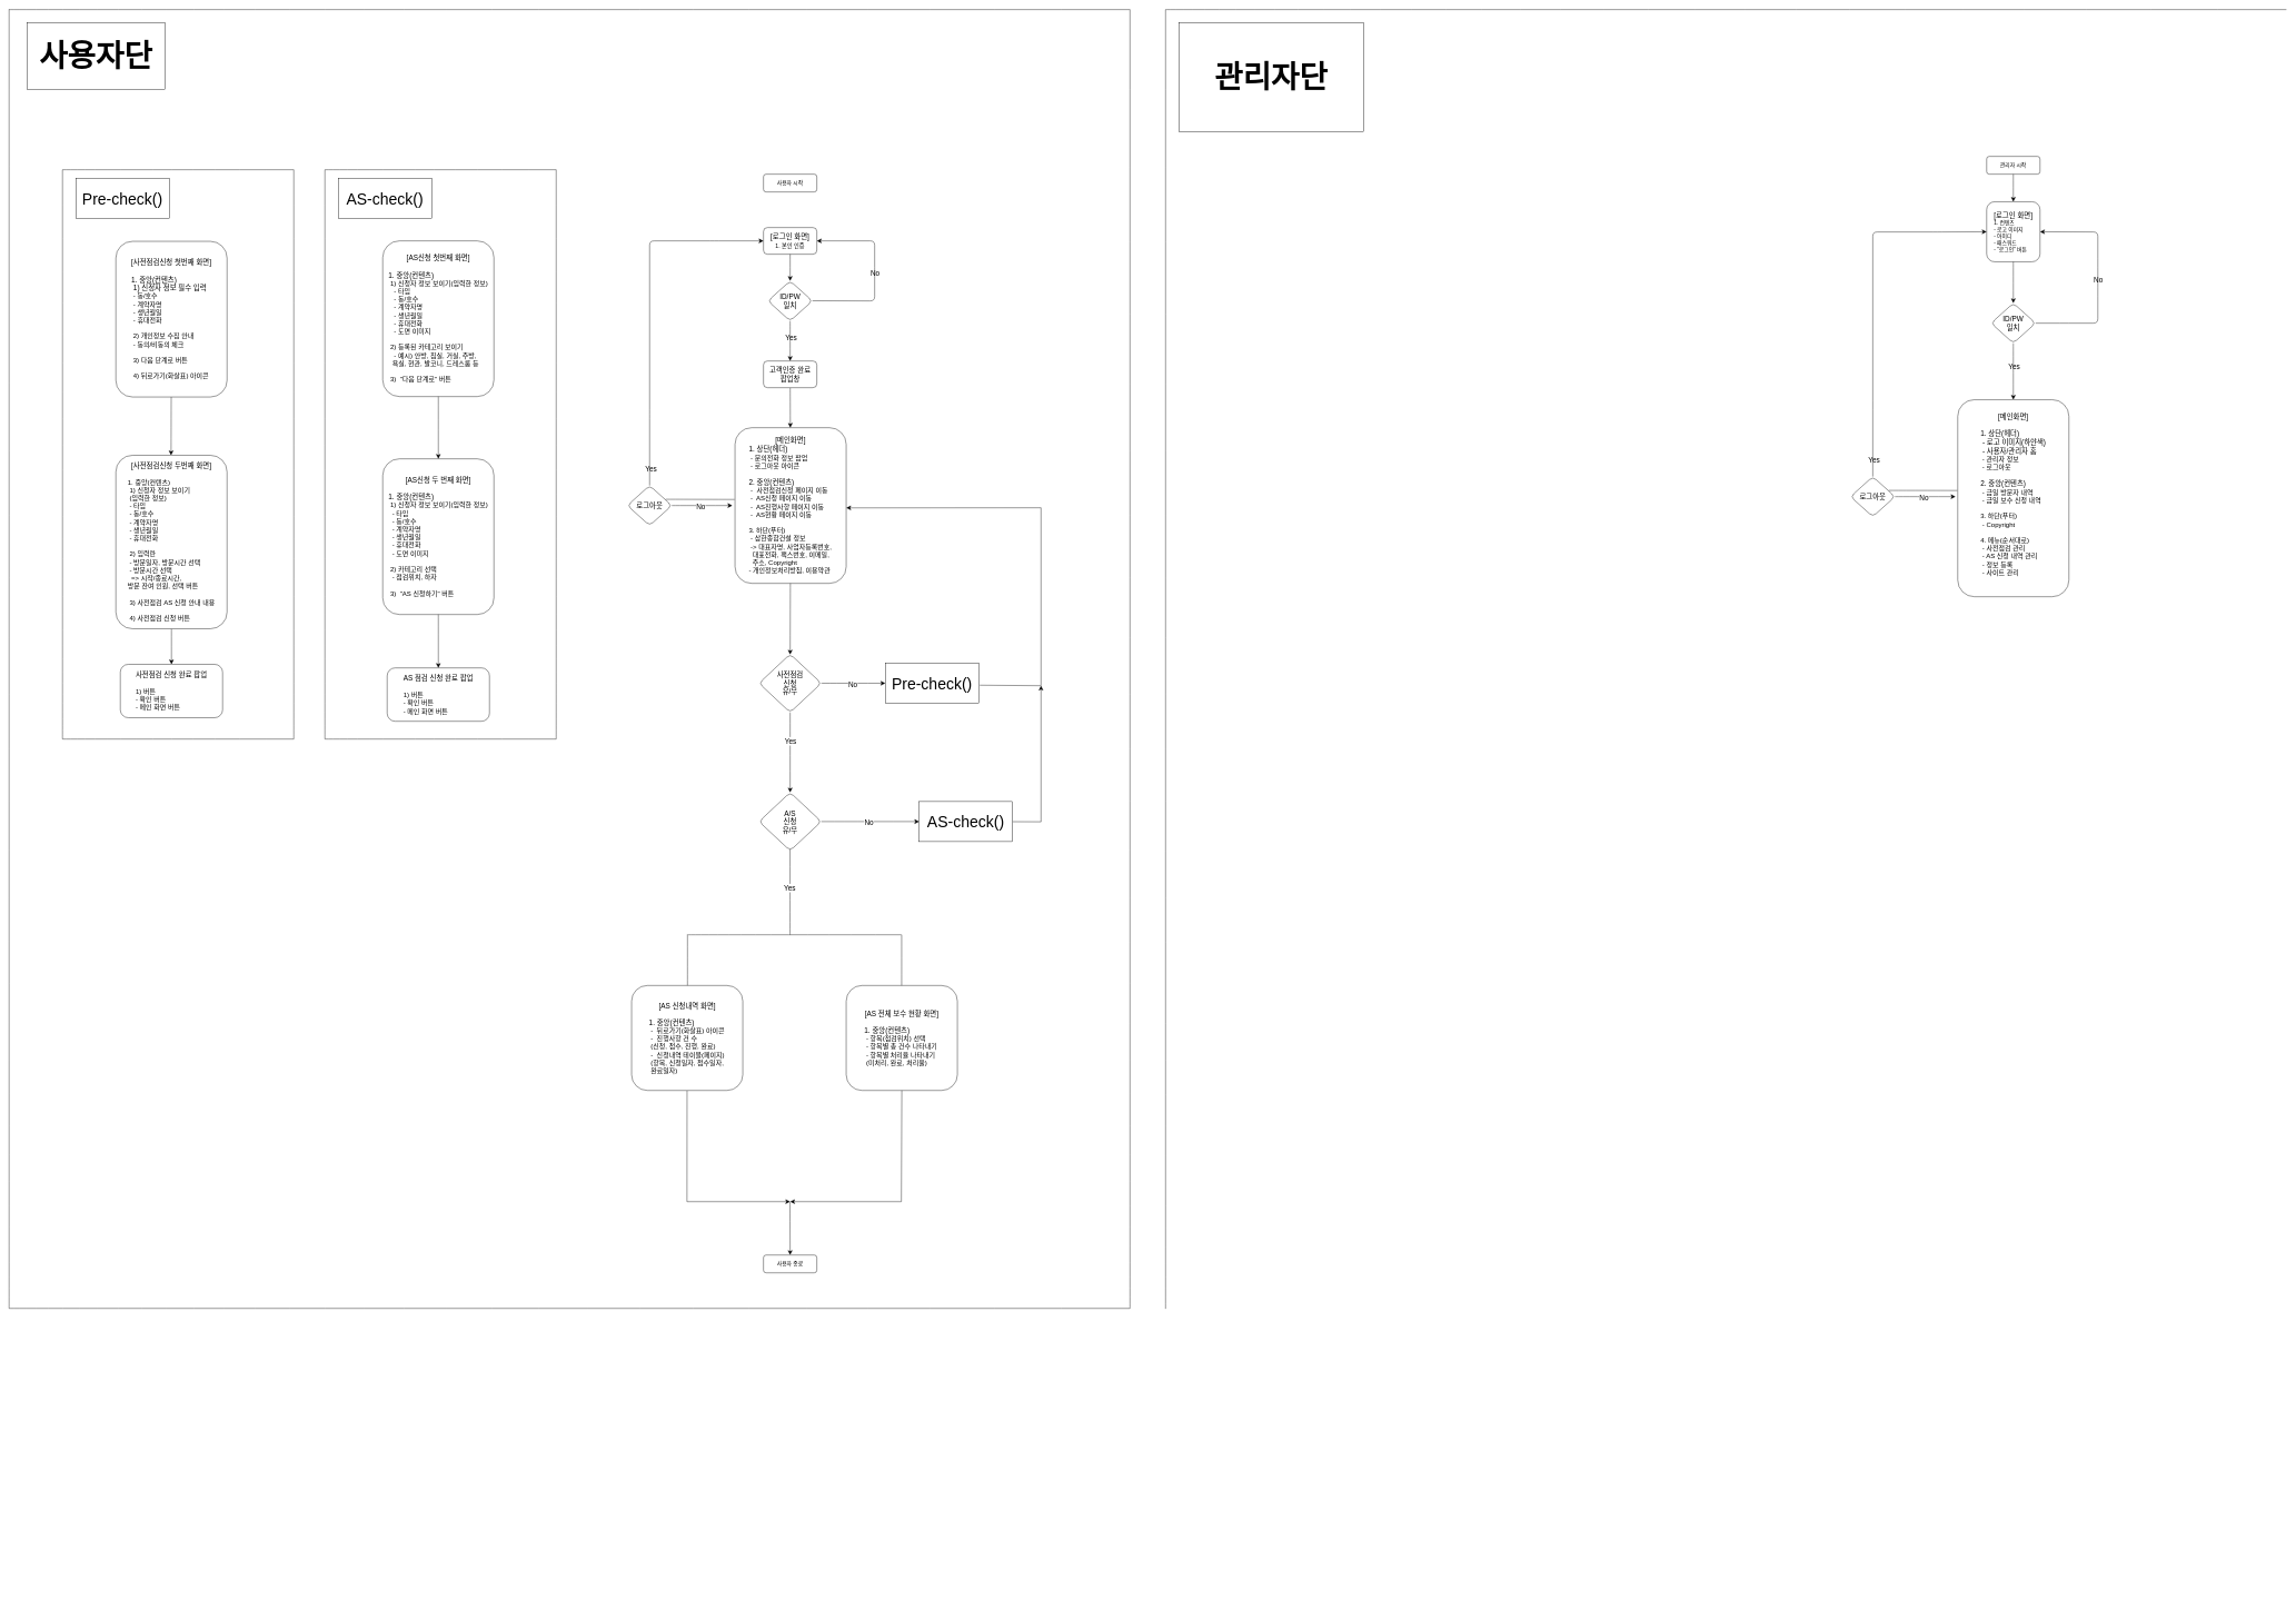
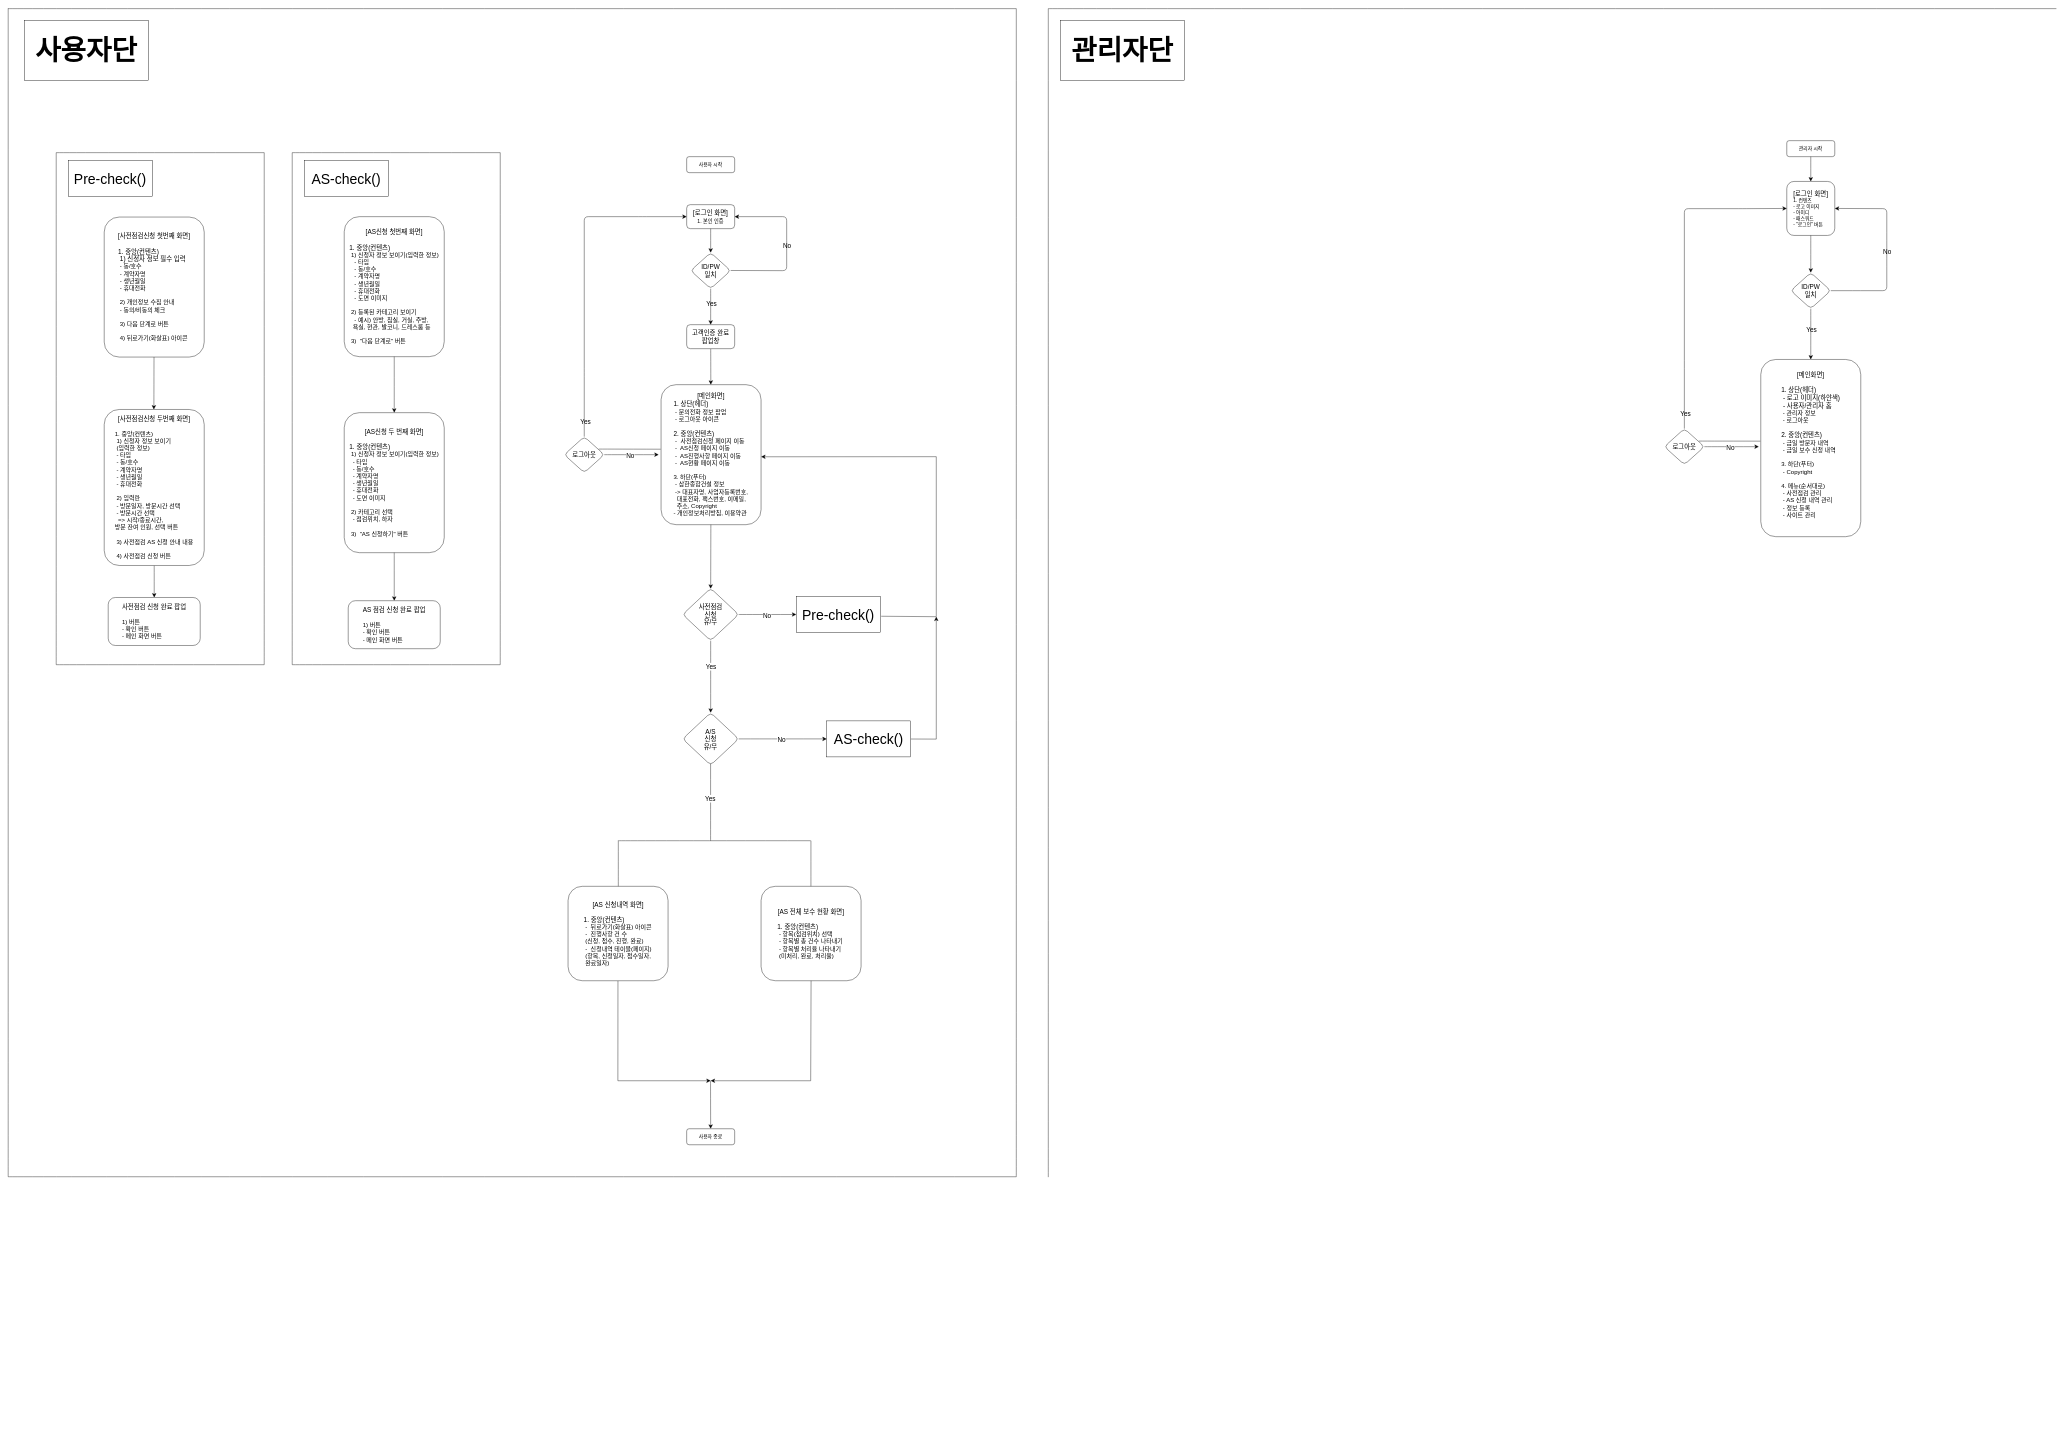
- <mxCell id="31" value="&lt;b style=&quot;&quot;&gt;&lt;font style=&quot;font-size: 69px;&quot;&gt;관리자단&lt;/font&gt;&lt;/b&gt;" style="rounded=0;whiteSpace=wrap;html=1;fontSize=16;" vertex="1" parent="1"><mxGeometry x="2650" y="51" width="415" height="245" as="geometry" /></mxCell>
+ <mxCell id="31" value="&lt;b style=&quot;&quot;&gt;&lt;font style=&quot;font-size: 69px;&quot;&gt;관리자단&lt;/font&gt;&lt;/b&gt;" style="rounded=0;whiteSpace=wrap;html=1;fontSize=16;" vertex="1" parent="1"><mxGeometry x="2650" y="51" width="310" height="150" as="geometry" /></mxCell>
